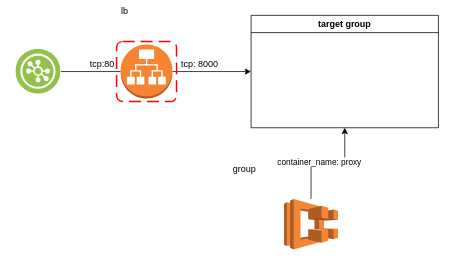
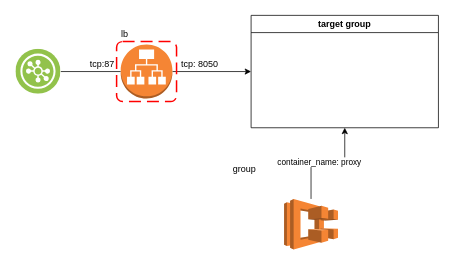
- <mxCell id="10" value="lb" style="text;html=1;align=center;verticalAlign=middle;resizable=0;points=[];autosize=1;" parent="1" vertex="1"><mxGeometry x="154.5" y="5" width="20" height="20" as="geometry" /></mxCell>
+ <mxCell id="10" value="lb" style="text;html=1;align=center;verticalAlign=middle;resizable=0;points=[];autosize=1;" parent="1" vertex="1"><mxGeometry x="154.5" y="35" width="20" height="20" as="geometry" /></mxCell>
- <mxCell id="8" value="tcp:80" style="text;html=1;align=center;verticalAlign=middle;resizable=0;points=[];autosize=1;" parent="1" vertex="1"><mxGeometry x="110" y="75" width="50" height="20" as="geometry" /></mxCell>
+ <mxCell id="8" value="tcp:87" style="text;html=1;align=center;verticalAlign=middle;resizable=0;points=[];autosize=1;" parent="1" vertex="1"><mxGeometry x="110" y="75" width="50" height="20" as="geometry" /></mxCell>
- <mxCell id="9" value="tcp: 8000" style="text;html=1;align=center;verticalAlign=middle;resizable=0;points=[];autosize=1;" parent="1" vertex="1"><mxGeometry x="234.5" y="75" width="60" height="20" as="geometry" /></mxCell>
+ <mxCell id="9" value="tcp: 8050" style="text;html=1;align=center;verticalAlign=middle;resizable=0;points=[];autosize=1;" parent="1" vertex="1"><mxGeometry x="234.5" y="75" width="60" height="20" as="geometry" /></mxCell>
